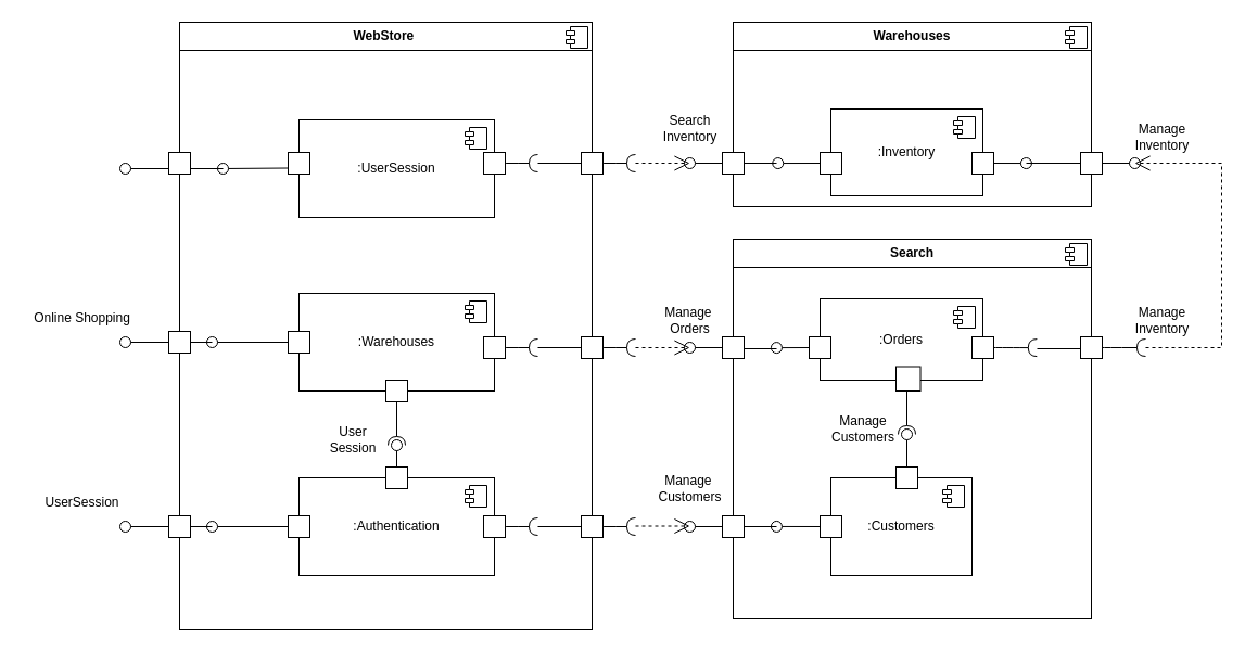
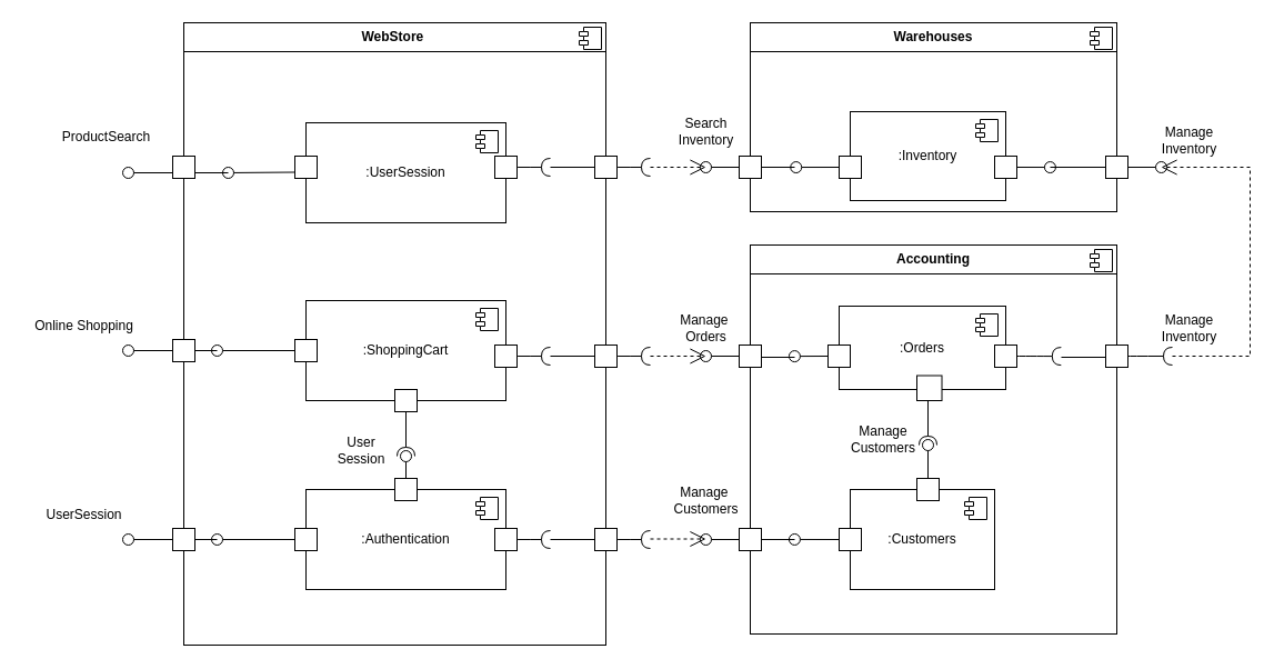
+ <mxCell id="111" value="ProductSearch" style="text;html=1;align=center;verticalAlign=middle;resizable=0;points=[];autosize=1;strokeColor=none;fillColor=none;" vertex="1" parent="1"><mxGeometry x="45" y="108" width="100" height="30" as="geometry" /></mxCell>
- <mxCell id="14" value="&lt;p style=&quot;margin:0px;margin-top:6px;text-align:center;&quot;&gt;&lt;b&gt;Search&lt;/b&gt;&lt;/p&gt;&lt;hr size=&quot;1&quot; style=&quot;border-style:solid;&quot;&gt;&lt;p style=&quot;margin:0px;margin-left:8px;&quot;&gt;&lt;br&gt;&lt;/p&gt;" style="align=left;overflow=fill;html=1;dropTarget=0;whiteSpace=wrap;" vertex="1" parent="1"><mxGeometry x="675" y="220" width="330" height="350" as="geometry" /></mxCell>
+ <mxCell id="14" value="&lt;p style=&quot;margin:0px;margin-top:6px;text-align:center;&quot;&gt;&lt;b&gt;Accounting&lt;/b&gt;&lt;/p&gt;&lt;hr size=&quot;1&quot; style=&quot;border-style:solid;&quot;&gt;&lt;p style=&quot;margin:0px;margin-left:8px;&quot;&gt;&lt;br&gt;&lt;/p&gt;" style="align=left;overflow=fill;html=1;dropTarget=0;whiteSpace=wrap;" vertex="1" parent="1"><mxGeometry x="675" y="220" width="330" height="350" as="geometry" /></mxCell>
- <mxCell id="6" value=":Warehouses" style="html=1;dropTarget=0;whiteSpace=wrap;" vertex="1" parent="1"><mxGeometry x="275" y="270" width="180" height="90" as="geometry" /></mxCell>
+ <mxCell id="6" value=":ShoppingCart" style="html=1;dropTarget=0;whiteSpace=wrap;" vertex="1" parent="1"><mxGeometry x="275" y="270" width="180" height="90" as="geometry" /></mxCell>
